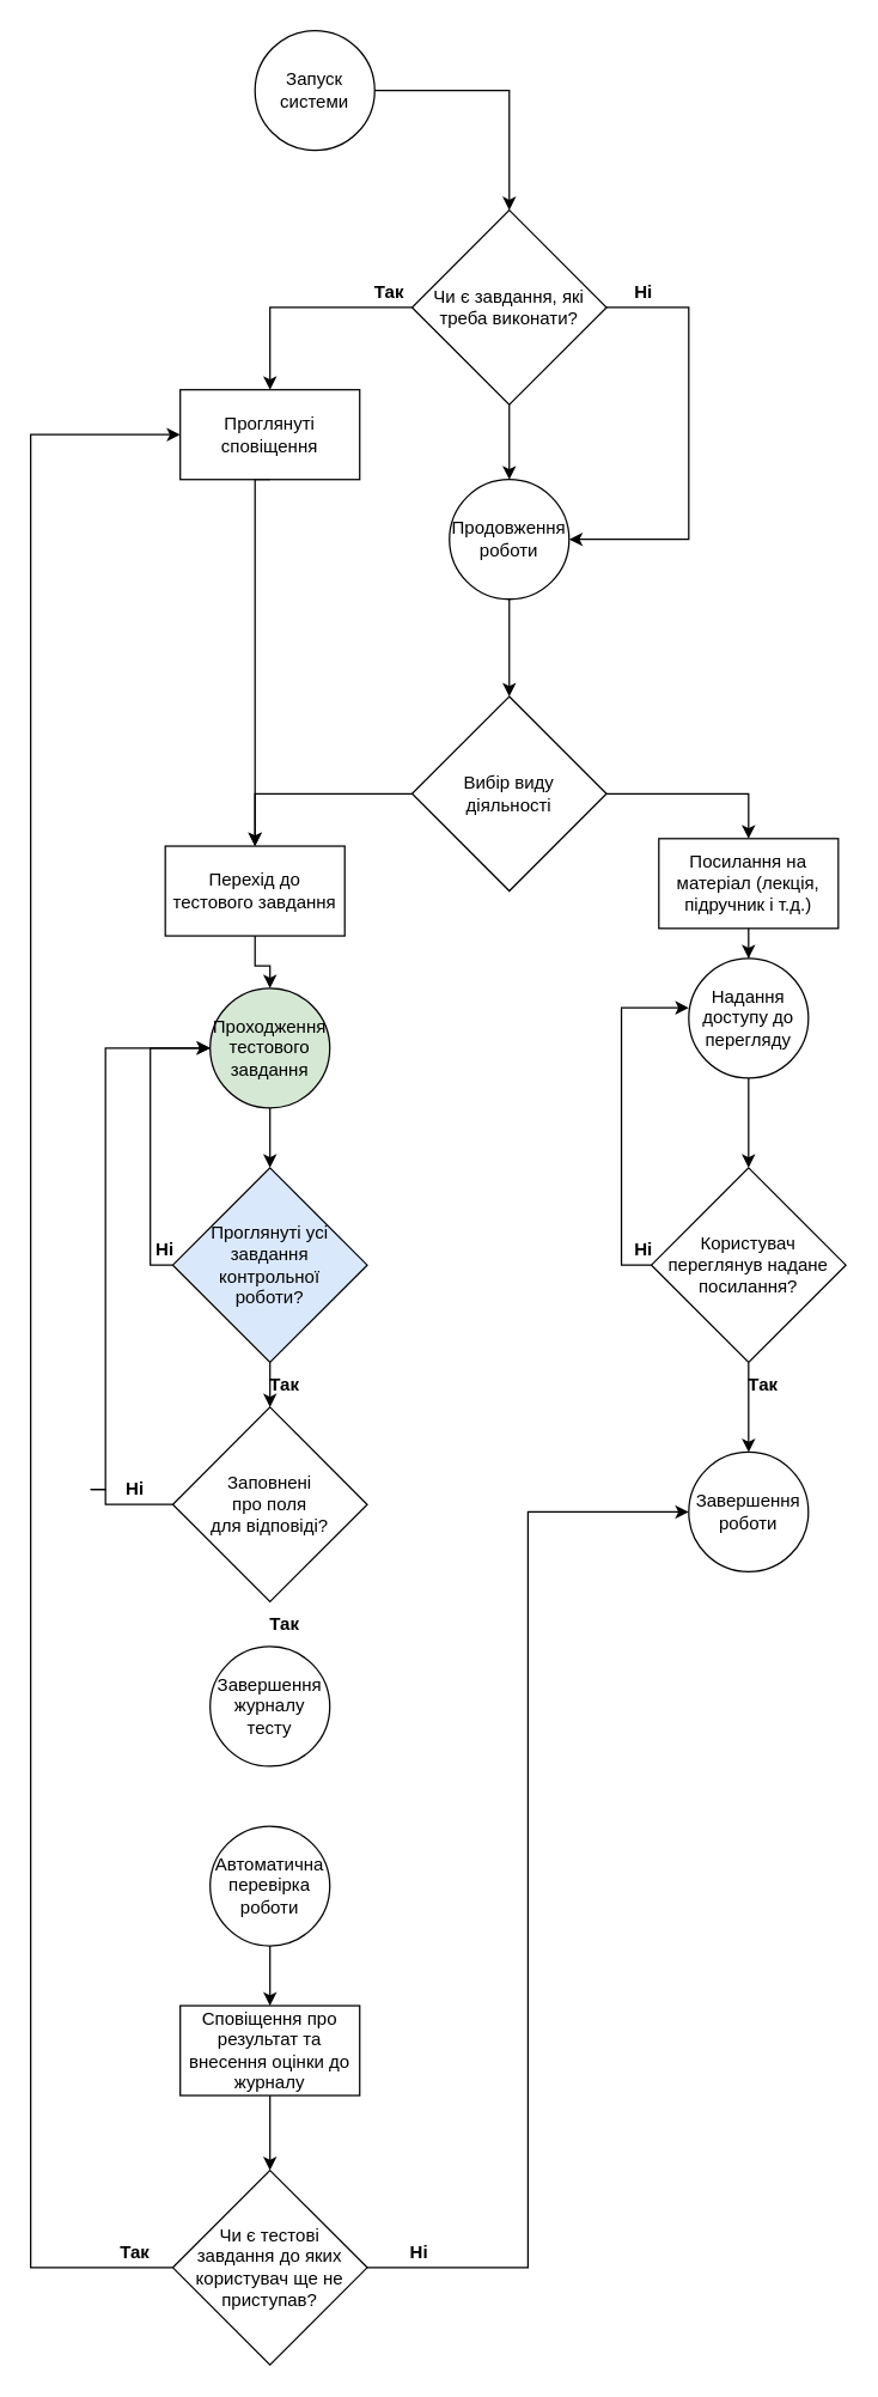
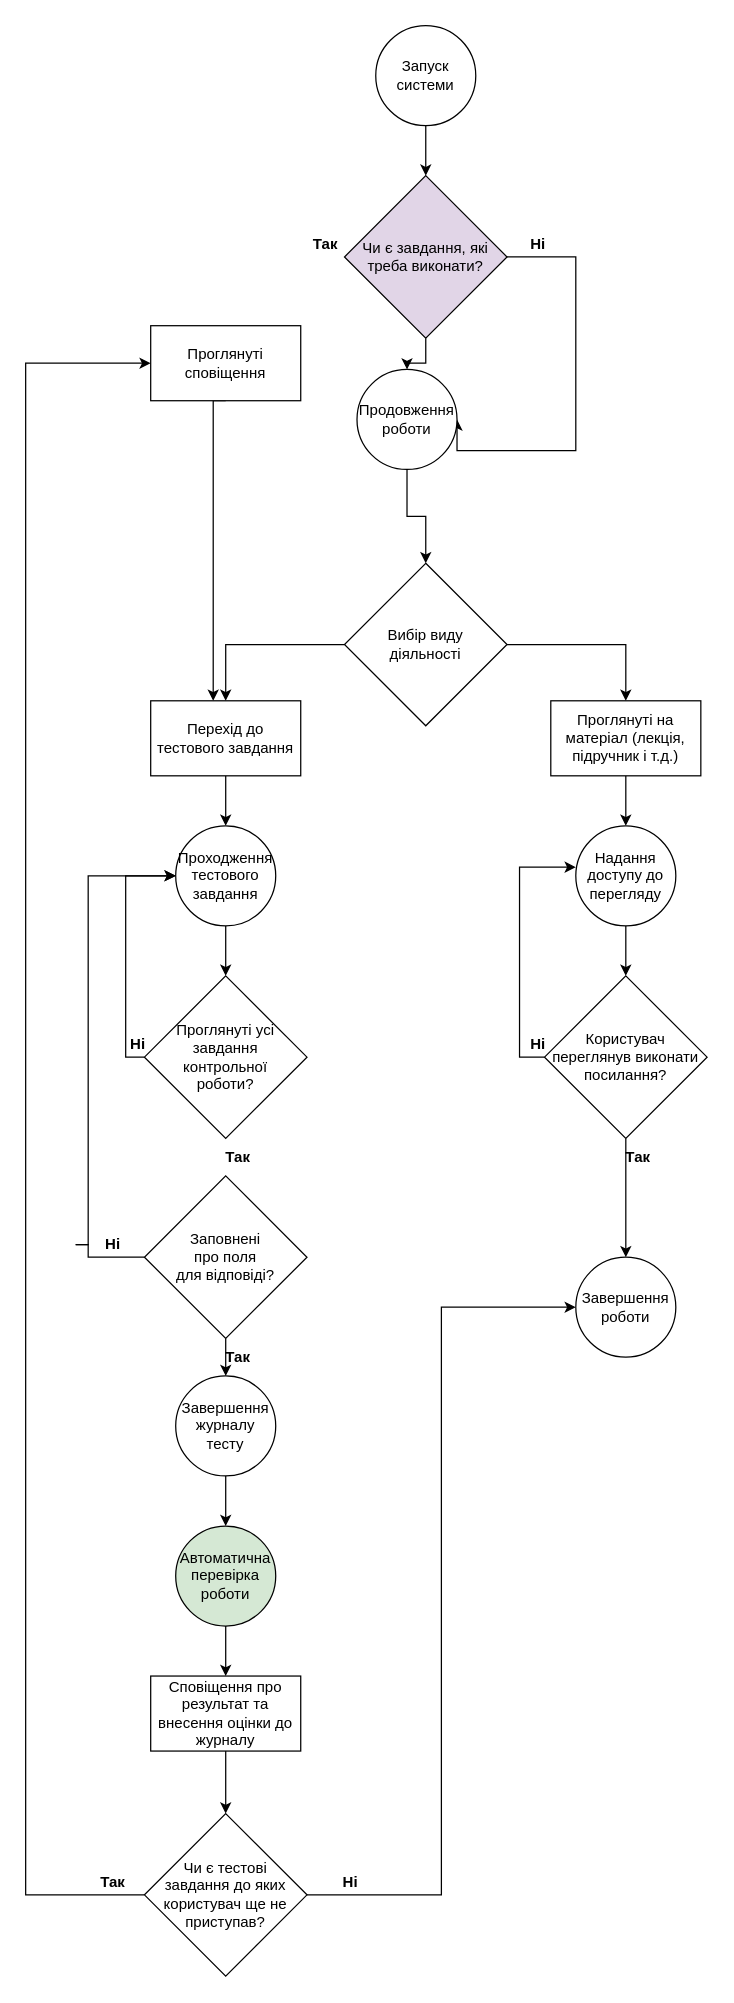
- <mxCell id="3" value="Запуск системи" style="ellipse;whiteSpace=wrap;html=1;aspect=fixed;" vertex="1" parent="1"><mxGeometry x="170" y="20" width="80" height="80" as="geometry" /></mxCell>
+ <mxCell id="3" value="Запуск системи" style="ellipse;whiteSpace=wrap;html=1;aspect=fixed;" vertex="1" parent="1"><mxGeometry x="300" width="80" height="80" as="geometry" y="20" /></mxCell>
- <mxCell id="4" style="edgeStyle=orthogonalEdgeStyle;rounded=0;orthogonalLoop=1;jettySize=auto;html=1;entryX=0.5;entryY=0;entryDx=0;entryDy=0;" edge="1" parent="1" source="7" target="9"><mxGeometry relative="1" as="geometry" /></mxCell>
- <mxCell id="7" value="Чи є завдання, які треба виконати?" style="rhombus;whiteSpace=wrap;html=1;" vertex="1" parent="1"><mxGeometry x="275" y="140" width="130" height="130" as="geometry" /></mxCell>
+ <mxCell id="7" value="Чи є завдання, які треба виконати?" style="rhombus;whiteSpace=wrap;html=1;fillColor=#e1d5e7;" vertex="1" parent="1"><mxGeometry x="275" y="140" width="130" height="130" as="geometry" /></mxCell>
- <mxCell id="11" value="Продовження роботи" style="ellipse;whiteSpace=wrap;html=1;aspect=fixed;" vertex="1" parent="1"><mxGeometry x="300" y="320" width="80" height="80" as="geometry" /></mxCell>
+ <mxCell id="11" value="Продовження роботи" style="ellipse;whiteSpace=wrap;html=1;aspect=fixed;" vertex="1" parent="1"><mxGeometry x="285" y="295" width="80" height="80" as="geometry" /></mxCell>
- <mxCell id="14" value="Вибір виду &lt;br&gt;діяльності" style="rhombus;whiteSpace=wrap;html=1;" vertex="1" parent="1"><mxGeometry x="275" y="465" width="130" height="130" as="geometry" /></mxCell>
+ <mxCell id="14" value="Вибір виду &lt;br&gt;діяльності" style="rhombus;whiteSpace=wrap;html=1;" vertex="1" parent="1"><mxGeometry x="275" y="450" width="130" height="130" as="geometry" /></mxCell>
- <mxCell id="16" value="Посилання на матеріал (лекція, підручник і т.д.)" style="rounded=0;whiteSpace=wrap;html=1;" vertex="1" parent="1"><mxGeometry x="440" y="560" width="120" height="60" as="geometry" /></mxCell>
+ <mxCell id="16" value="Проглянуті на матеріал (лекція, підручник і т.д.)" style="rounded=0;whiteSpace=wrap;html=1;" vertex="1" parent="1"><mxGeometry x="440" y="560" width="120" height="60" as="geometry" /></mxCell>
- <mxCell id="18" value="Перехід до тестового завдання" style="rounded=0;whiteSpace=wrap;html=1;" vertex="1" parent="1"><mxGeometry x="110" y="565" width="120" height="60" as="geometry" /></mxCell>
+ <mxCell id="18" value="Перехід до тестового завдання" style="rounded=0;whiteSpace=wrap;html=1;" vertex="1" parent="1"><mxGeometry x="120" y="560" width="120" height="60" as="geometry" /></mxCell>
- <mxCell id="41" value="Надання доступу до перегляду" style="ellipse;whiteSpace=wrap;html=1;aspect=fixed;" vertex="1" parent="1"><mxGeometry x="460" y="640" width="80" height="80" as="geometry" /></mxCell>
+ <mxCell id="41" value="Надання доступу до перегляду" style="ellipse;whiteSpace=wrap;html=1;aspect=fixed;" vertex="1" parent="1"><mxGeometry x="460" y="660" width="80" height="80" as="geometry" /></mxCell>
- <mxCell id="20" value="Проходження тестового завдання" style="ellipse;whiteSpace=wrap;html=1;aspect=fixed;fillColor=#d5e8d4;" vertex="1" parent="1"><mxGeometry x="140" y="660" width="80" height="80" as="geometry" /></mxCell>
+ <mxCell id="20" value="Проходження тестового завдання" style="ellipse;whiteSpace=wrap;html=1;aspect=fixed;" vertex="1" parent="1"><mxGeometry x="140" y="660" width="80" height="80" as="geometry" /></mxCell>
- <mxCell id="23" value="Проглянуті усі &lt;br&gt;завдання &lt;br&gt;контрольної &lt;br&gt;роботи?" style="rhombus;whiteSpace=wrap;html=1;fillColor=#dae8fc;" vertex="1" parent="1"><mxGeometry x="115" y="780" width="130" height="130" as="geometry" /></mxCell>
+ <mxCell id="23" value="Проглянуті усі &lt;br&gt;завдання &lt;br&gt;контрольної &lt;br&gt;роботи?" style="rhombus;whiteSpace=wrap;html=1;" vertex="1" parent="1"><mxGeometry x="115" y="780" width="130" height="130" as="geometry" /></mxCell>
- <mxCell id="39" value="Користувач переглянув надане посилання?" style="rhombus;whiteSpace=wrap;html=1;" vertex="1" parent="1"><mxGeometry x="435" y="780" width="130" height="130" as="geometry" /></mxCell>
+ <mxCell id="39" value="Користувач переглянув виконати посилання?" style="rhombus;whiteSpace=wrap;html=1;" vertex="1" parent="1"><mxGeometry x="435" y="780" width="130" height="130" as="geometry" /></mxCell>
- <mxCell id="21" style="edgeStyle=orthogonalEdgeStyle;rounded=0;orthogonalLoop=1;jettySize=auto;html=1;exitX=0.5;exitY=1;exitDx=0;exitDy=0;entryX=0.5;entryY=0;entryDx=0;entryDy=0;" edge="1" parent="1" source="23" target="26"><mxGeometry relative="1" as="geometry" /></mxCell>
- <mxCell id="36" value="Завершення роботи" style="ellipse;whiteSpace=wrap;html=1;aspect=fixed;" vertex="1" parent="1"><mxGeometry x="460" y="970" width="80" height="80" as="geometry" /></mxCell>
+ <mxCell id="36" value="Завершення роботи" style="ellipse;whiteSpace=wrap;html=1;aspect=fixed;" vertex="1" parent="1"><mxGeometry x="460" y="1005" width="80" height="80" as="geometry" /></mxCell>
+ <mxCell id="24" style="edgeStyle=orthogonalEdgeStyle;rounded=0;orthogonalLoop=1;jettySize=auto;html=1;exitX=0.5;exitY=1;exitDx=0;exitDy=0;" edge="1" parent="1" source="26" target="28"><mxGeometry relative="1" as="geometry" /></mxCell>
+ <mxCell id="27" style="edgeStyle=orthogonalEdgeStyle;rounded=0;orthogonalLoop=1;jettySize=auto;html=1;" edge="1" parent="1" source="28" target="30"><mxGeometry relative="1" as="geometry" /></mxCell>
- <mxCell id="30" value="Автоматична перевірка роботи" style="ellipse;whiteSpace=wrap;html=1;aspect=fixed;" vertex="1" parent="1"><mxGeometry x="140" y="1220" width="80" height="80" as="geometry" /></mxCell>
+ <mxCell id="30" value="Автоматична перевірка роботи" style="ellipse;whiteSpace=wrap;html=1;aspect=fixed;fillColor=#d5e8d4;" vertex="1" parent="1"><mxGeometry x="140" y="1220" width="80" height="80" as="geometry" /></mxCell>
